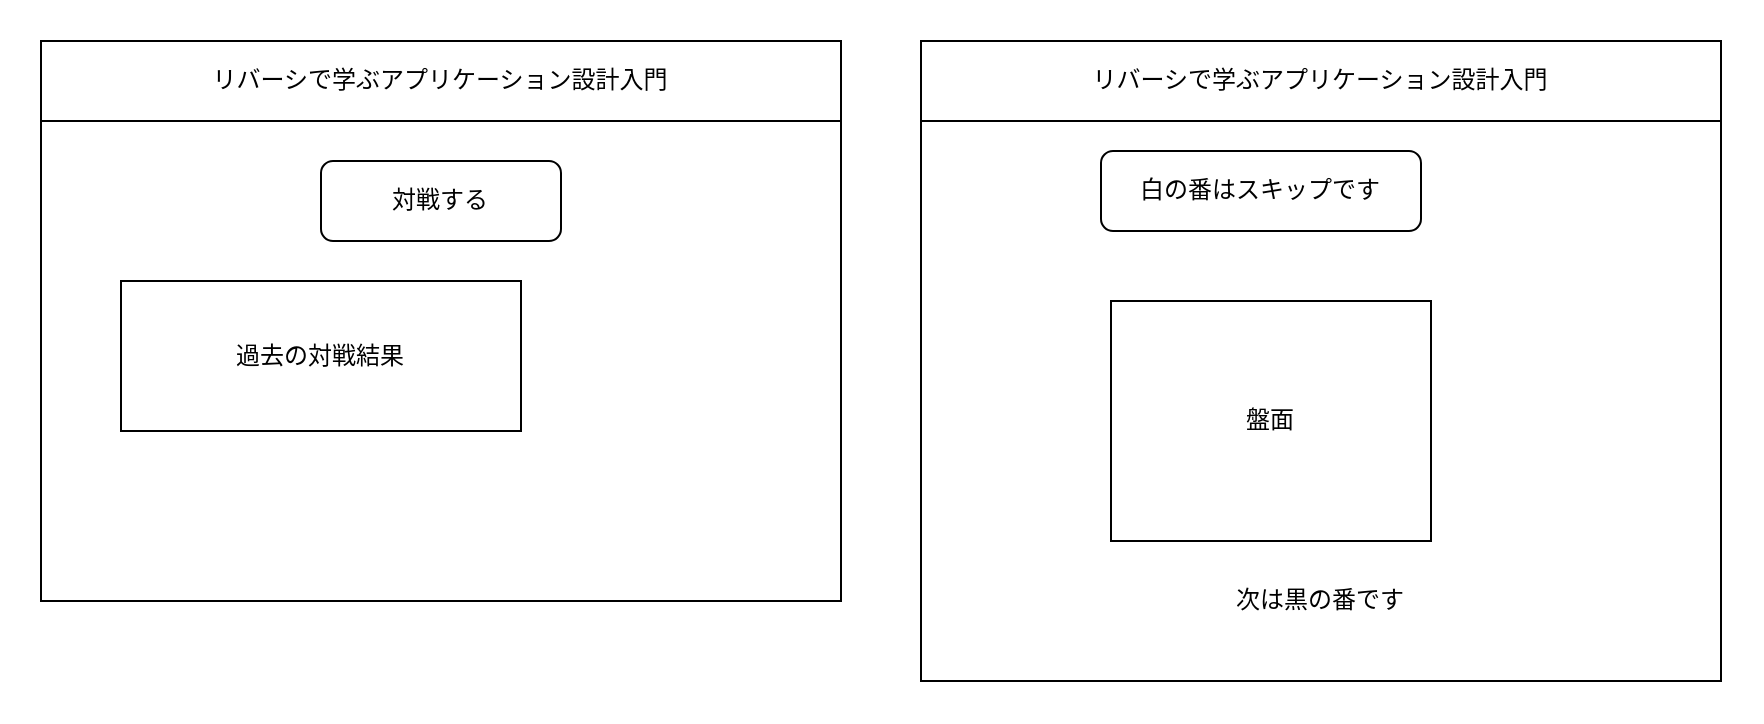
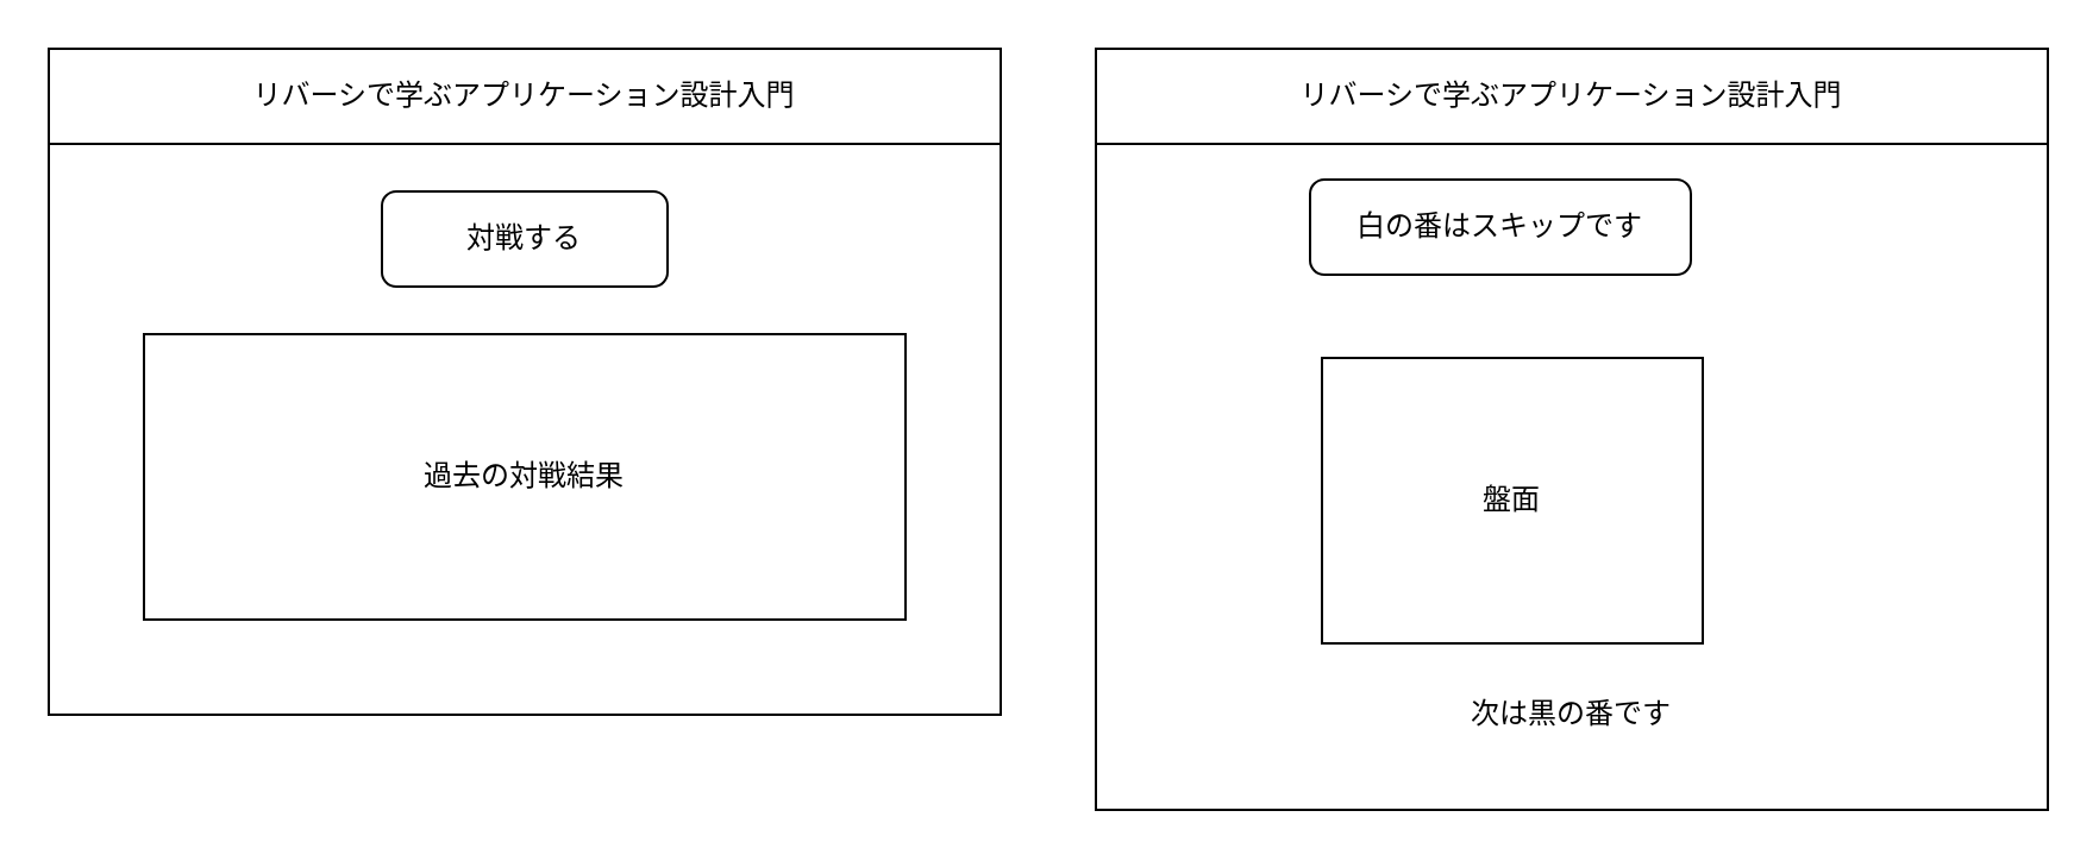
- <mxCell id="4" value="過去の対戦結果" style="rounded=0;whiteSpace=wrap;html=1;fillColor=none;" vertex="1" parent="1"><mxGeometry x="60" y="140" width="200" height="75" as="geometry" /></mxCell>
+ <mxCell id="4" value="過去の対戦結果" style="rounded=0;whiteSpace=wrap;html=1;fillColor=none;" vertex="1" parent="1"><mxGeometry x="60" y="140" width="320" height="120" as="geometry" /></mxCell>
